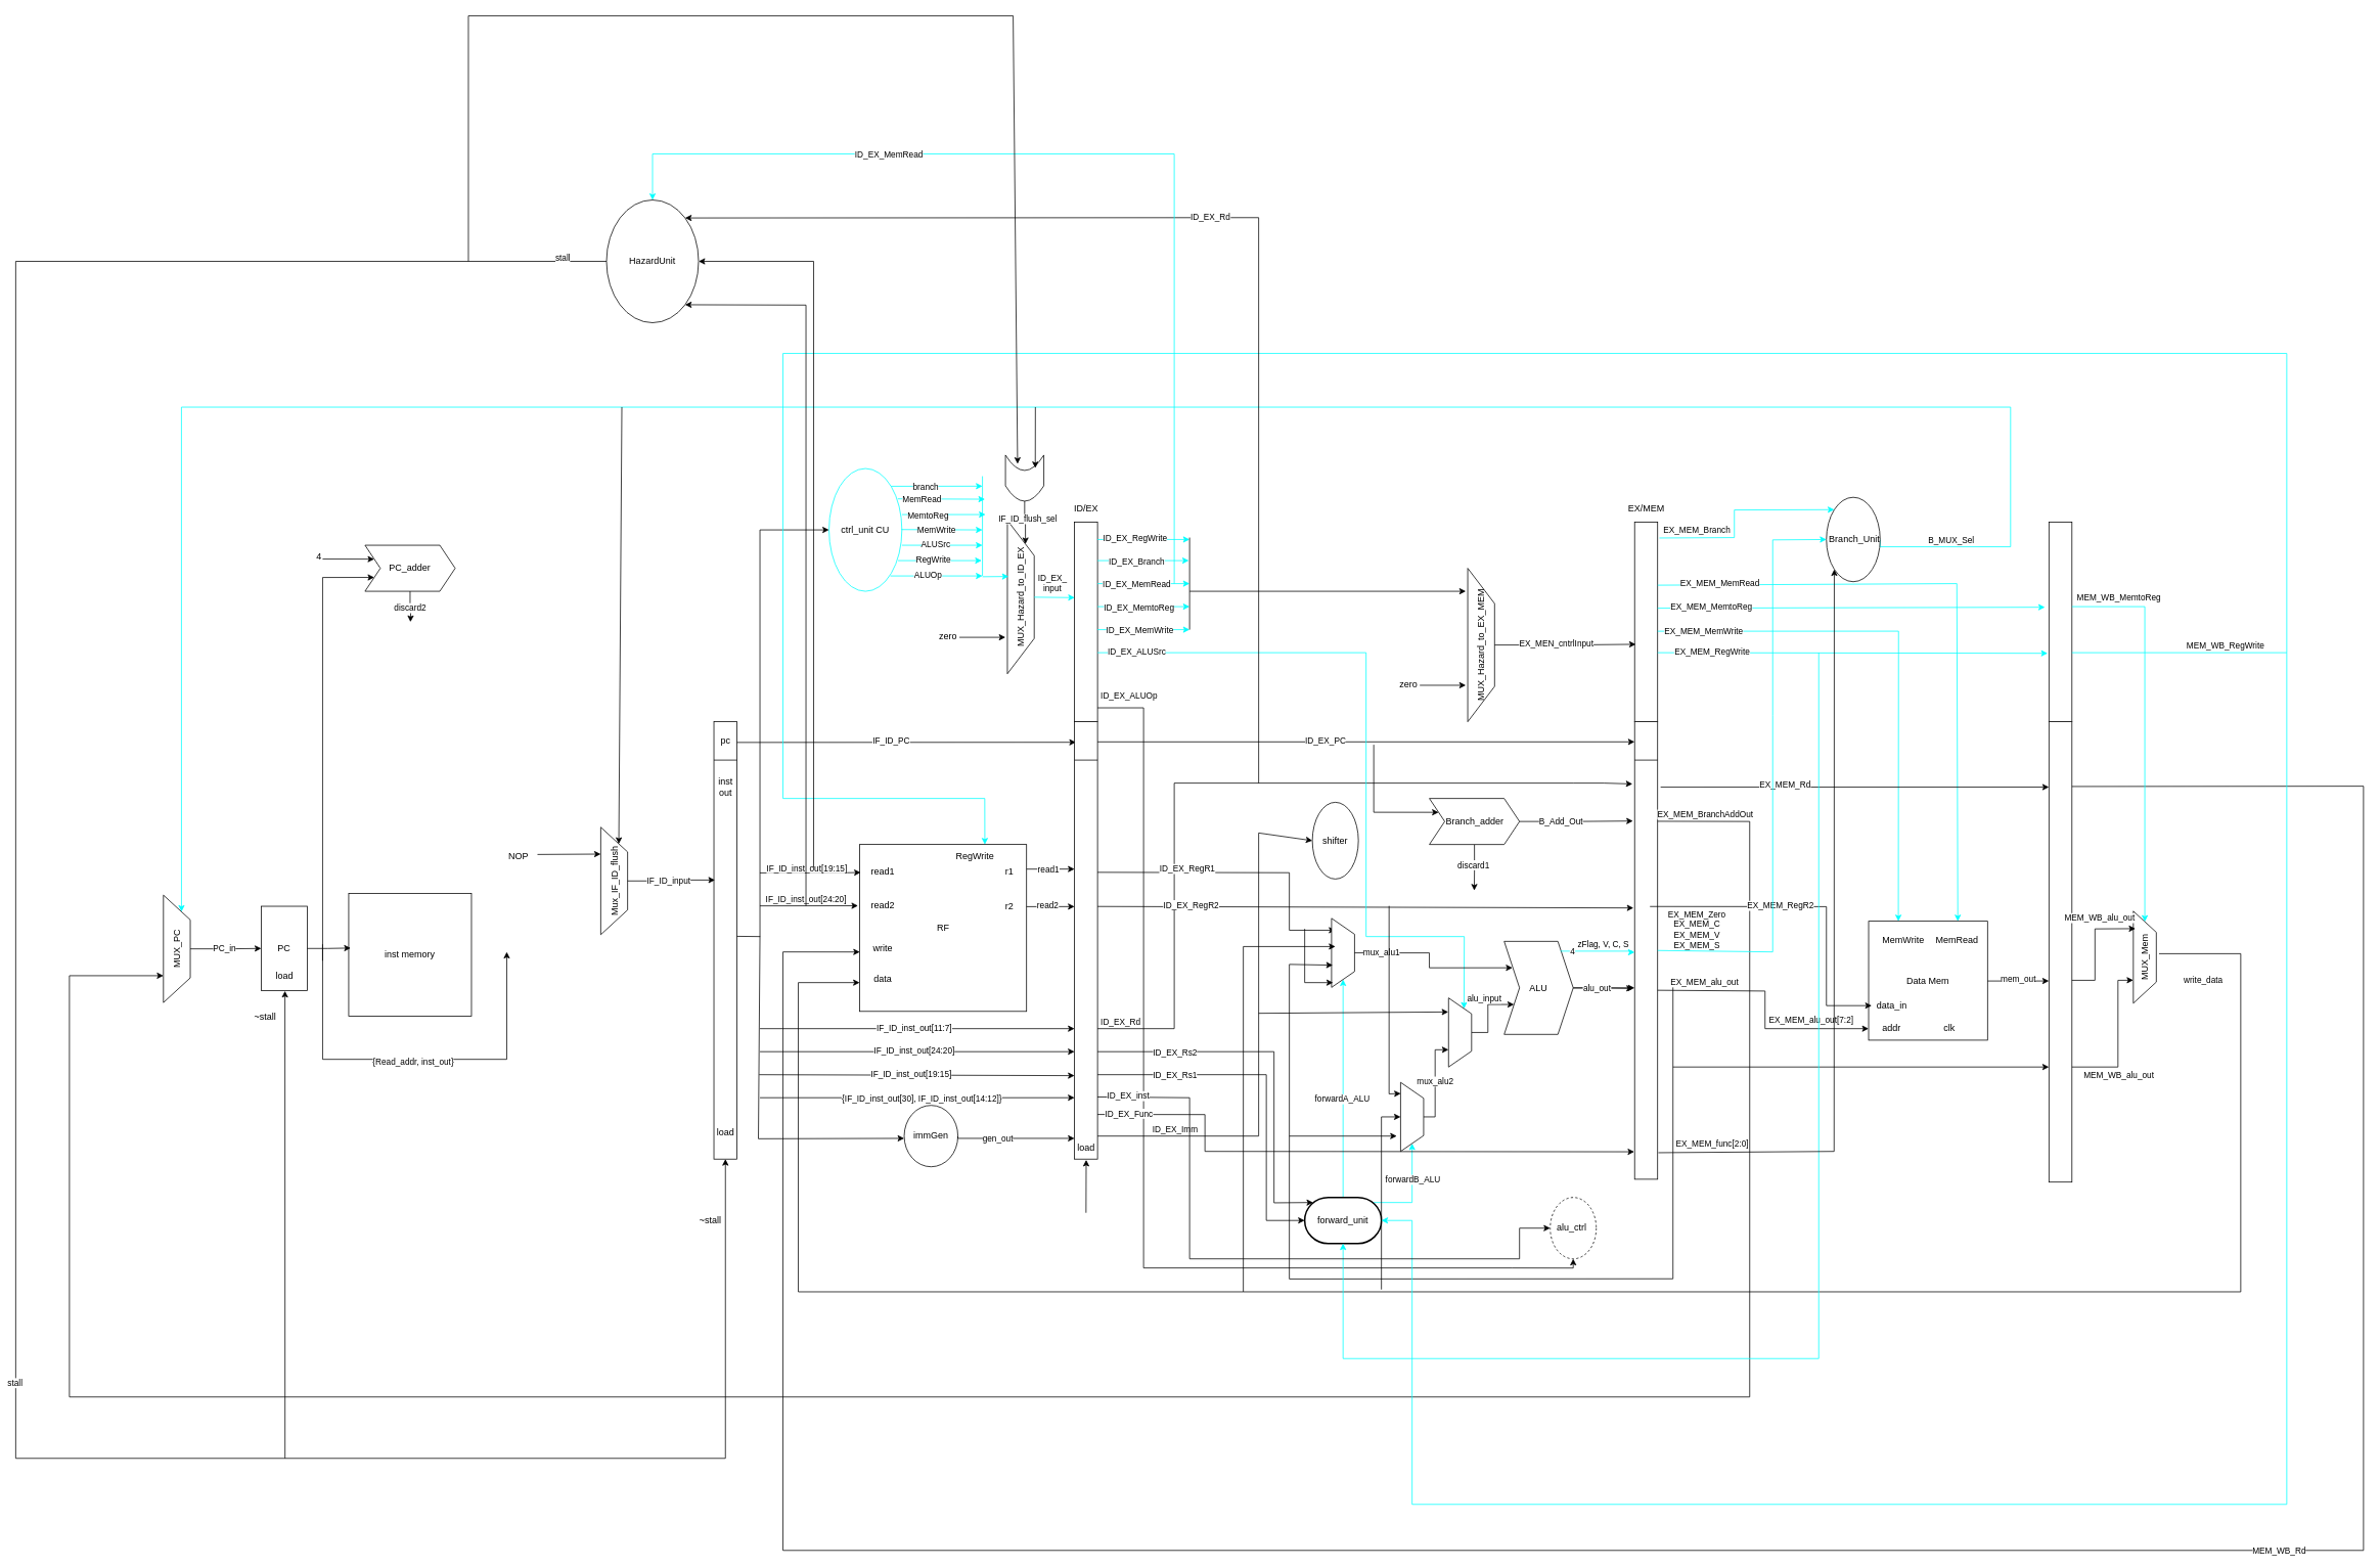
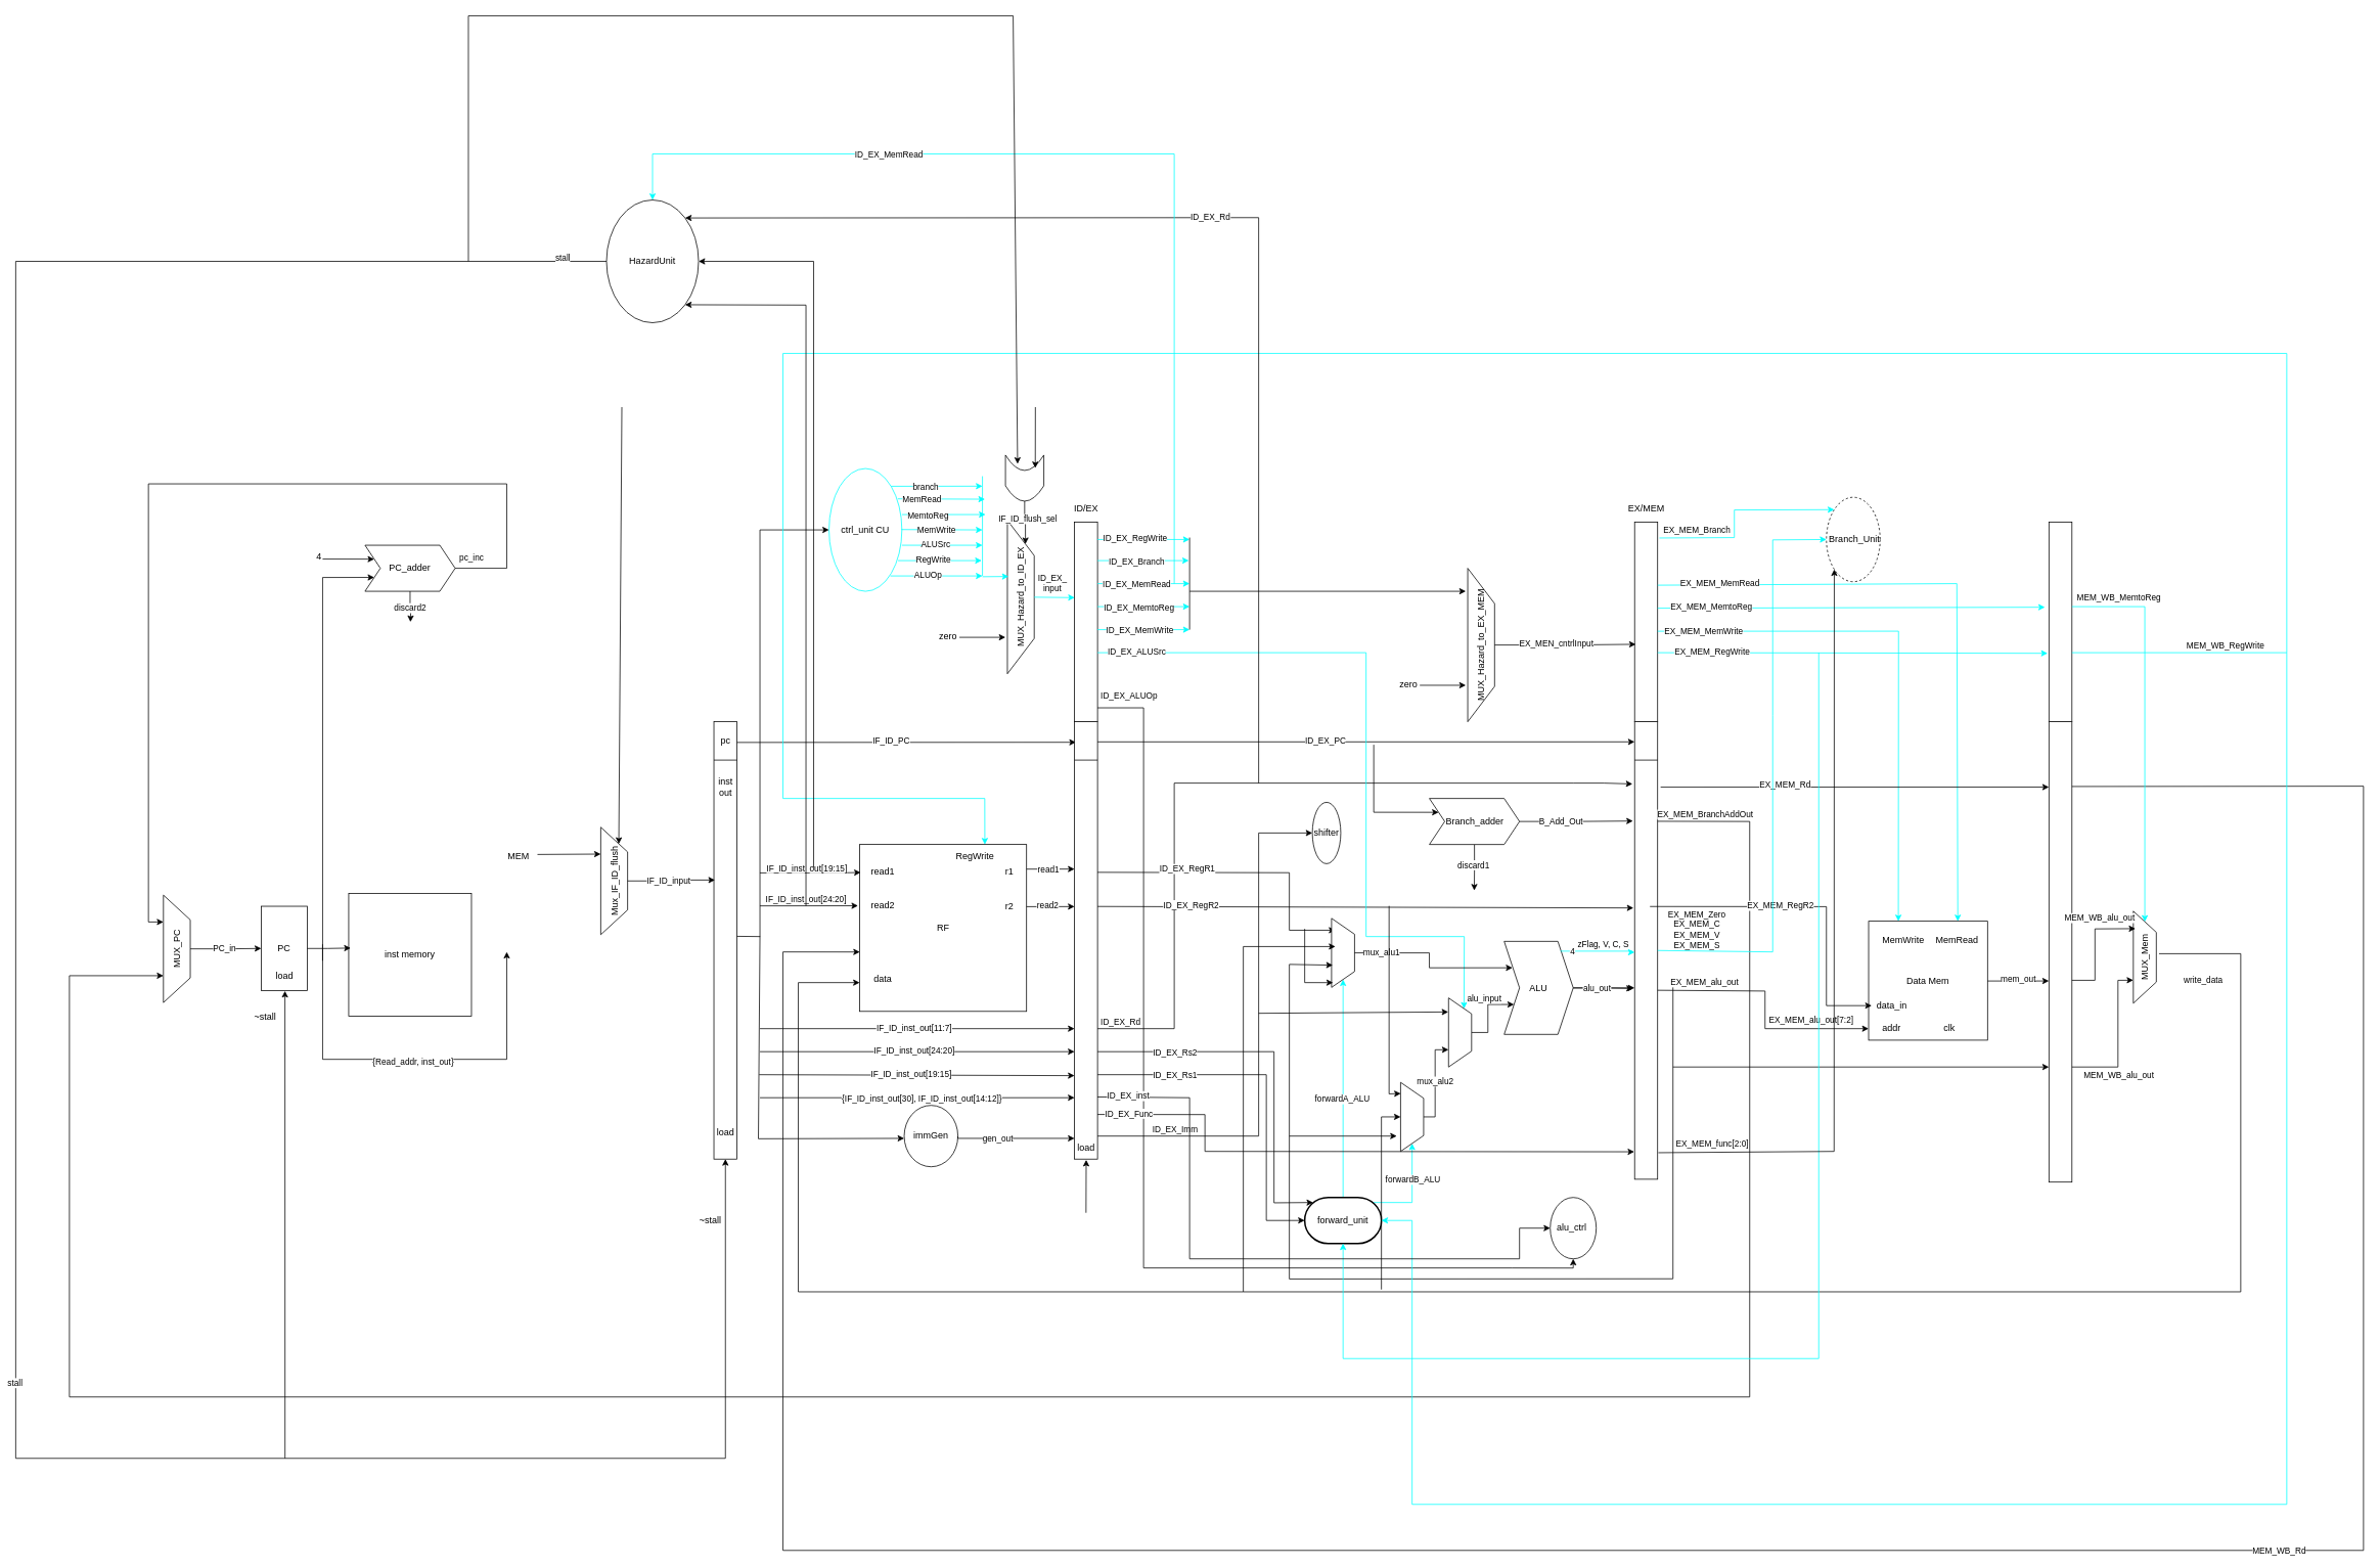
- <mxCell id="243" value="&amp;nbsp;Branch_Unit" style="ellipse;whiteSpace=wrap;html=1;" vertex="1" parent="1"><mxGeometry x="2380" y="647.5" width="70" height="110" as="geometry" /></mxCell>
+ <mxCell id="243" value="&amp;nbsp;Branch_Unit" style="ellipse;whiteSpace=wrap;html=1;dashed=1;" vertex="1" parent="1"><mxGeometry x="2380" y="647.5" width="70" height="110" as="geometry" /></mxCell>
+ <mxCell id="190" style="edgeStyle=orthogonalEdgeStyle;rounded=0;orthogonalLoop=1;jettySize=auto;html=1;exitX=1;exitY=0.5;exitDx=0;exitDy=0;entryX=0.75;entryY=0;entryDx=0;entryDy=0;" parent="1" source="194" target="201" edge="1"><mxGeometry relative="1" as="geometry"><mxPoint x="700" y="740.25" as="targetPoint" /><Array as="points"><mxPoint x="660" y="740" /><mxPoint x="660" y="630" /><mxPoint x="193" y="630" /><mxPoint x="193" y="1201" /></Array></mxGeometry></mxCell>
+ <mxCell id="191" value="pc_inc" style="edgeLabel;html=1;align=center;verticalAlign=middle;resizable=0;points=[];" parent="190" vertex="1" connectable="0"><mxGeometry x="-0.232" y="1" relative="1" as="geometry"><mxPoint x="250" y="94" as="offset" /></mxGeometry></mxCell>
- <mxCell id="188" style="edgeStyle=orthogonalEdgeStyle;rounded=0;orthogonalLoop=1;jettySize=auto;html=1;entryX=1;entryY=0.75;entryDx=0;entryDy=0;strokeColor=#00FFFF;exitX=1;exitY=0.5;exitDx=0;exitDy=0;" parent="1" source="243" target="201" edge="1"><mxGeometry relative="1" as="geometry"><mxPoint x="2580" y="711.714" as="targetPoint" /><Array as="points"><mxPoint x="2450" y="712" /><mxPoint x="2620" y="712" /><mxPoint x="2620" y="530" /><mxPoint x="236" y="530" /></Array><mxPoint x="2550" y="712" as="sourcePoint" /></mxGeometry></mxCell>
- <mxCell id="189" value="&amp;nbsp;B_MUX_Sel" style="edgeLabel;html=1;align=center;verticalAlign=middle;resizable=0;points=[];" parent="188" vertex="1" connectable="0"><mxGeometry x="0.147" relative="1" as="geometry"><mxPoint x="1511" y="173" as="offset" /></mxGeometry></mxCell>
- <mxCell id="136" value="shifter" style="ellipse;whiteSpace=wrap;html=1;" parent="1" vertex="1"><mxGeometry x="1710" y="1045" width="60" height="100" as="geometry" /></mxCell>
+ <mxCell id="136" value="shifter" style="ellipse;whiteSpace=wrap;html=1;" parent="1" vertex="1"><mxGeometry x="1710" y="1045" width="37" height="80" as="geometry" /></mxCell>
- <mxCell id="15" value="NOP" style="text;html=1;align=center;verticalAlign=middle;resizable=0;points=[];autosize=1;strokeColor=none;fillColor=none;" parent="1" vertex="1"><mxGeometry x="650" y="1100" width="50" height="30" as="geometry" /></mxCell>
+ <mxCell id="15" value="MEM" style="text;html=1;align=center;verticalAlign=middle;resizable=0;points=[];autosize=1;strokeColor=none;fillColor=none;" parent="1" vertex="1"><mxGeometry x="650" y="1100" width="50" height="30" as="geometry" /></mxCell>
- <mxCell id="34" value="write" style="text;html=1;align=center;verticalAlign=middle;resizable=0;points=[];autosize=1;strokeColor=none;fillColor=none;" parent="1" vertex="1"><mxGeometry x="1125" y="1220.5" width="50" height="30" as="geometry" /></mxCell>
- <mxCell id="154" value="alu_ctrl&amp;nbsp;" style="ellipse;whiteSpace=wrap;html=1;dashed=1;" parent="1" vertex="1"><mxGeometry x="2020" y="1560" width="60" height="80" as="geometry" /></mxCell>
+ <mxCell id="154" value="alu_ctrl&amp;nbsp;" style="ellipse;whiteSpace=wrap;html=1;" parent="1" vertex="1"><mxGeometry x="2020" y="1560" width="60" height="80" as="geometry" /></mxCell>
